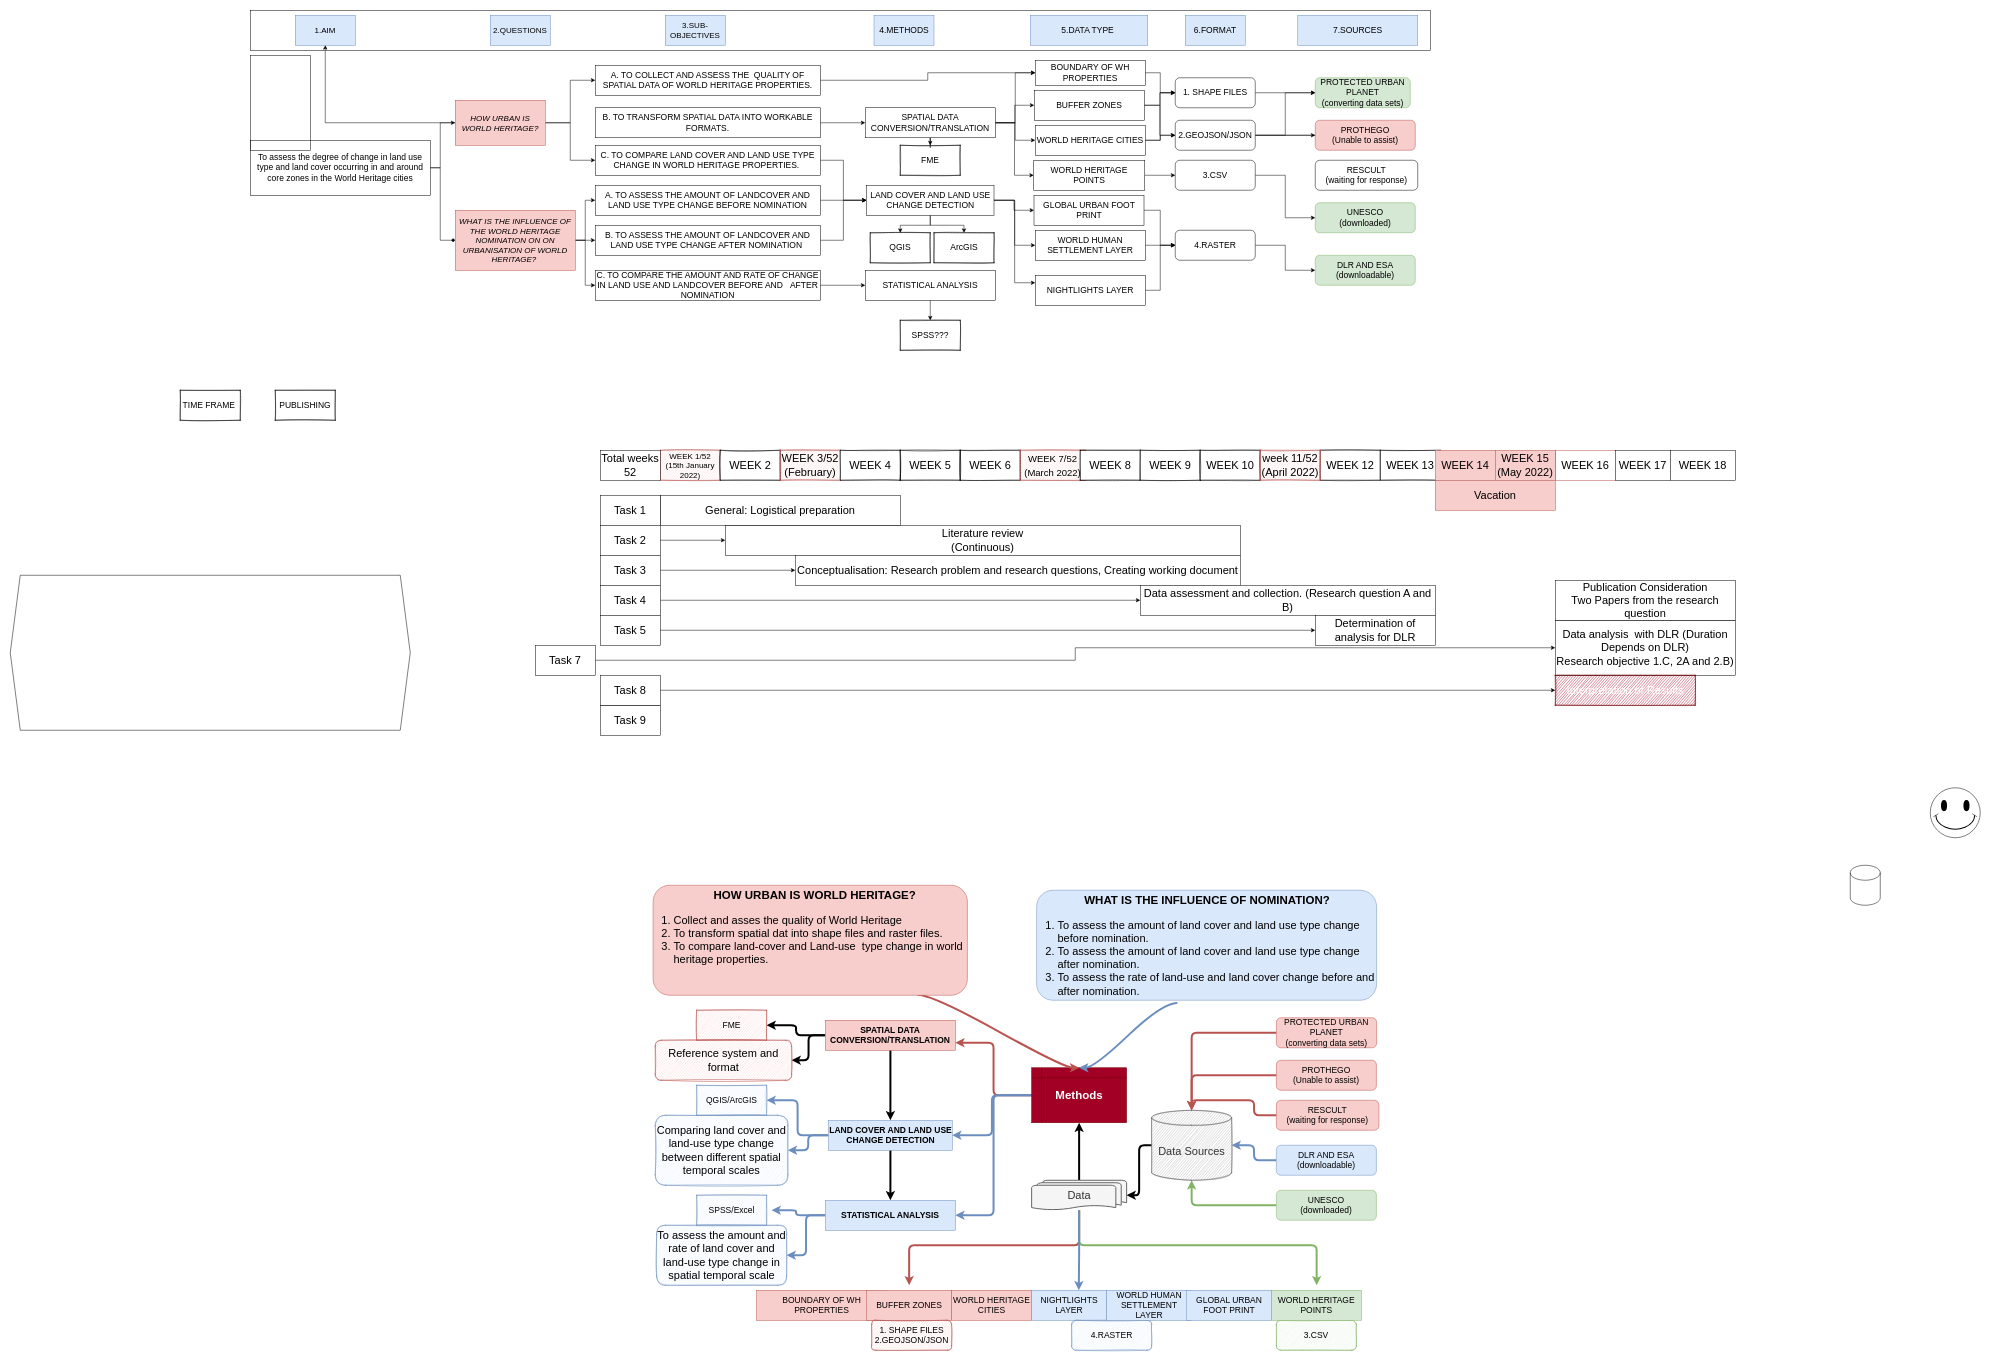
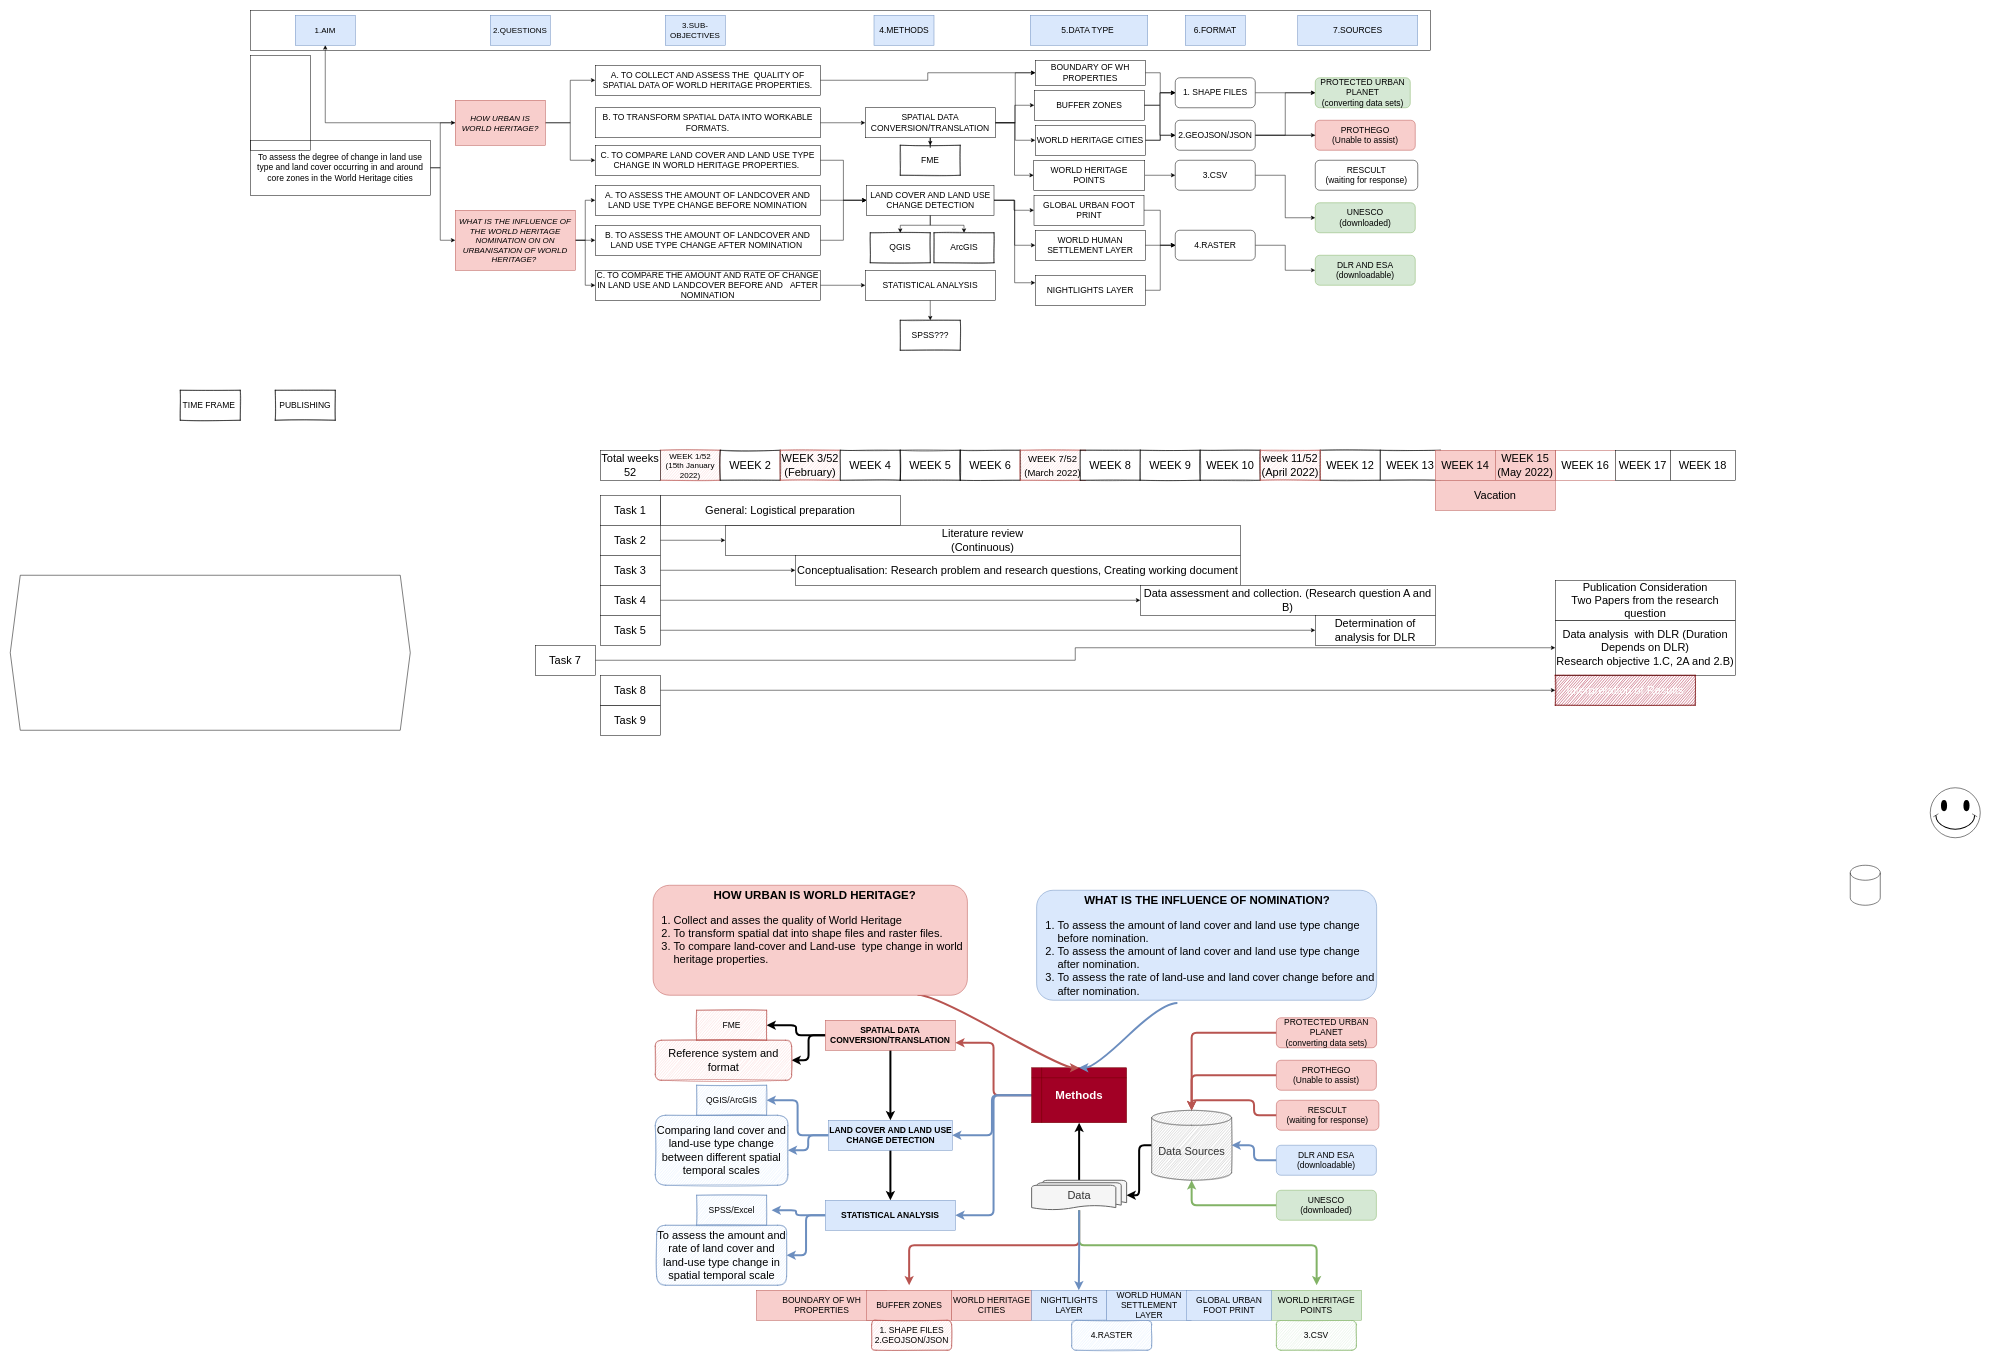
- <mxCell id="3" style="edgeStyle=orthogonalEdgeStyle;rounded=0;orthogonalLoop=1;jettySize=auto;html=1;entryX=0;entryY=0.5;entryDx=0;entryDy=0;fontSize=17;endArrow=diamond;" parent="1" source="4" target="14" edge="1"><mxGeometry relative="1" as="geometry"><Array as="points"><mxPoint x="880" y="335" /><mxPoint x="880" y="480" /></Array></mxGeometry></mxCell>
+ <mxCell id="3" style="edgeStyle=orthogonalEdgeStyle;rounded=0;orthogonalLoop=1;jettySize=auto;html=1;entryX=0;entryY=0.5;entryDx=0;entryDy=0;fontSize=17;" parent="1" source="4" target="14" edge="1"><mxGeometry relative="1" as="geometry"><Array as="points"><mxPoint x="880" y="335" /><mxPoint x="880" y="480" /></Array></mxGeometry></mxCell>
